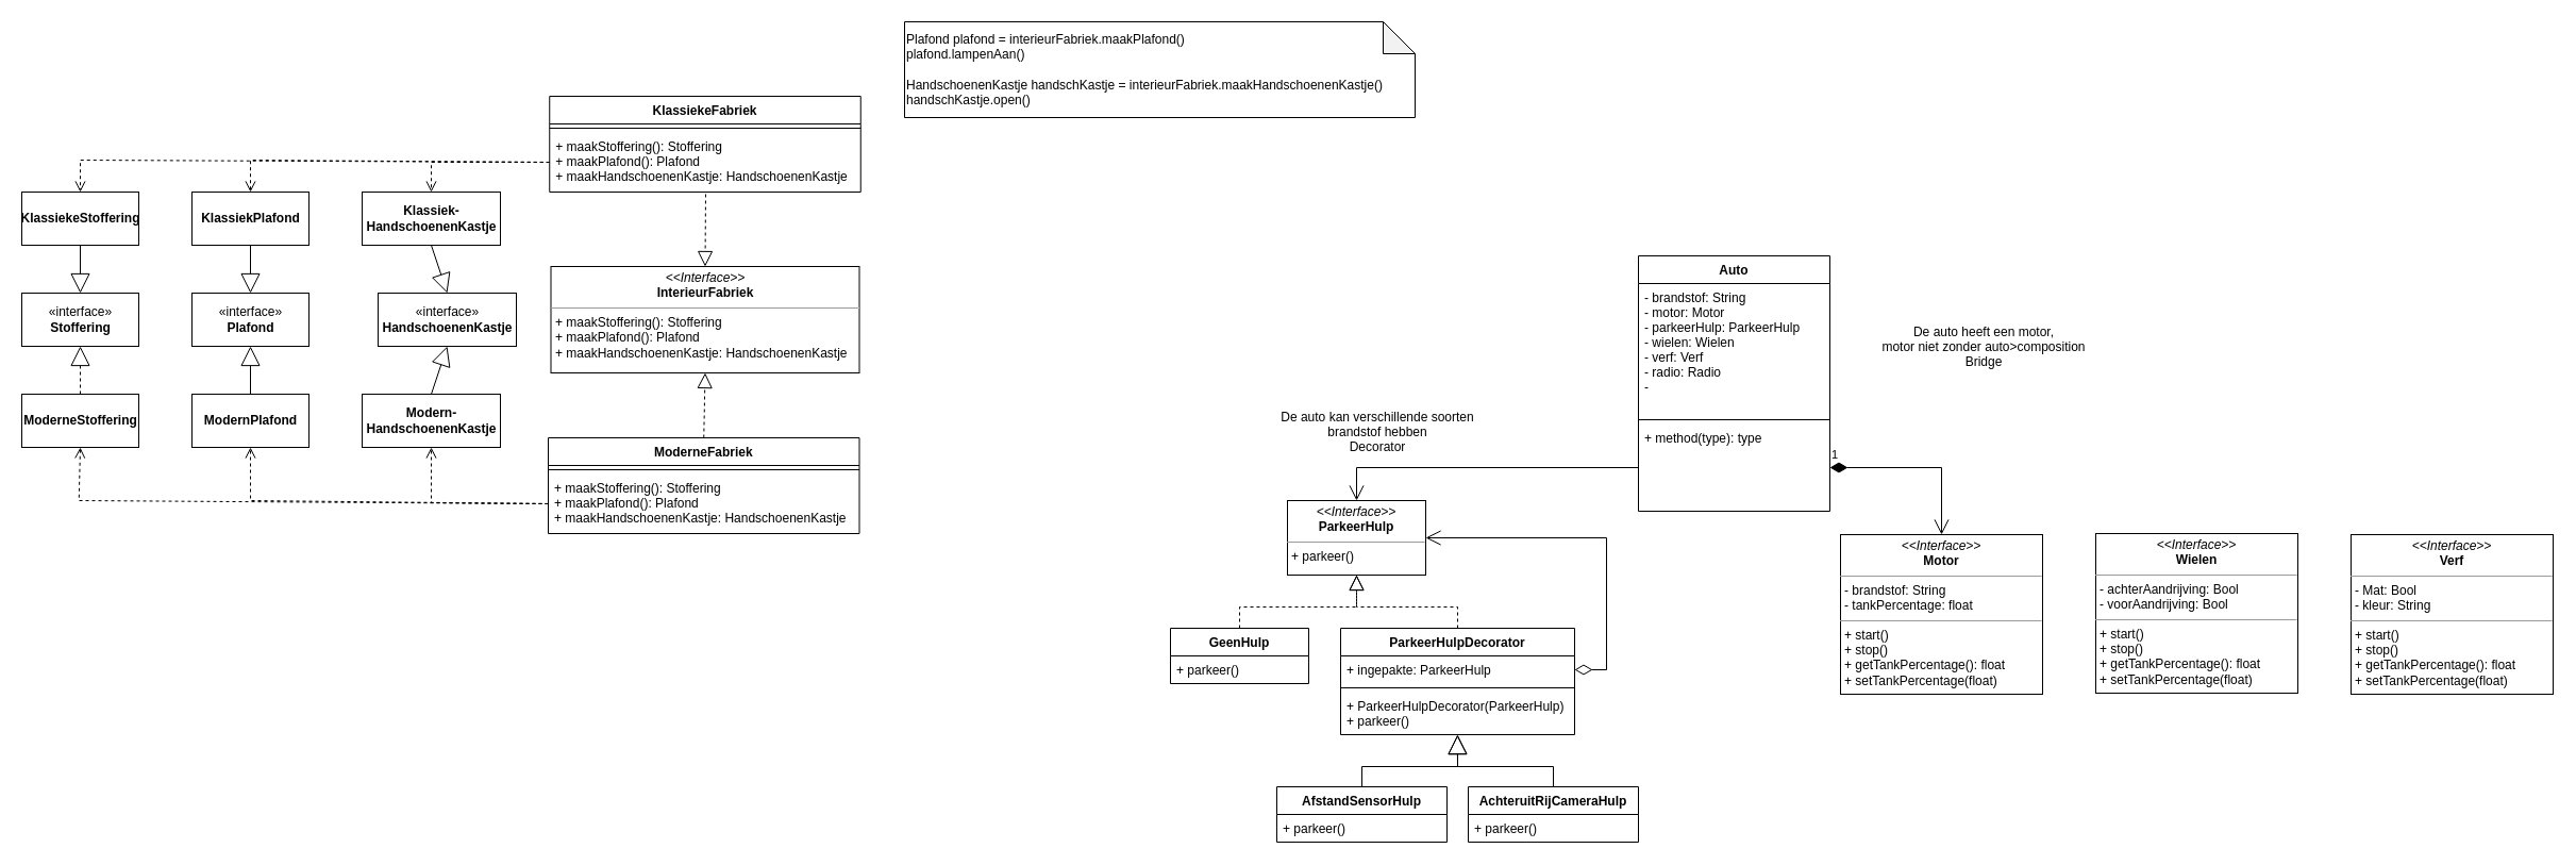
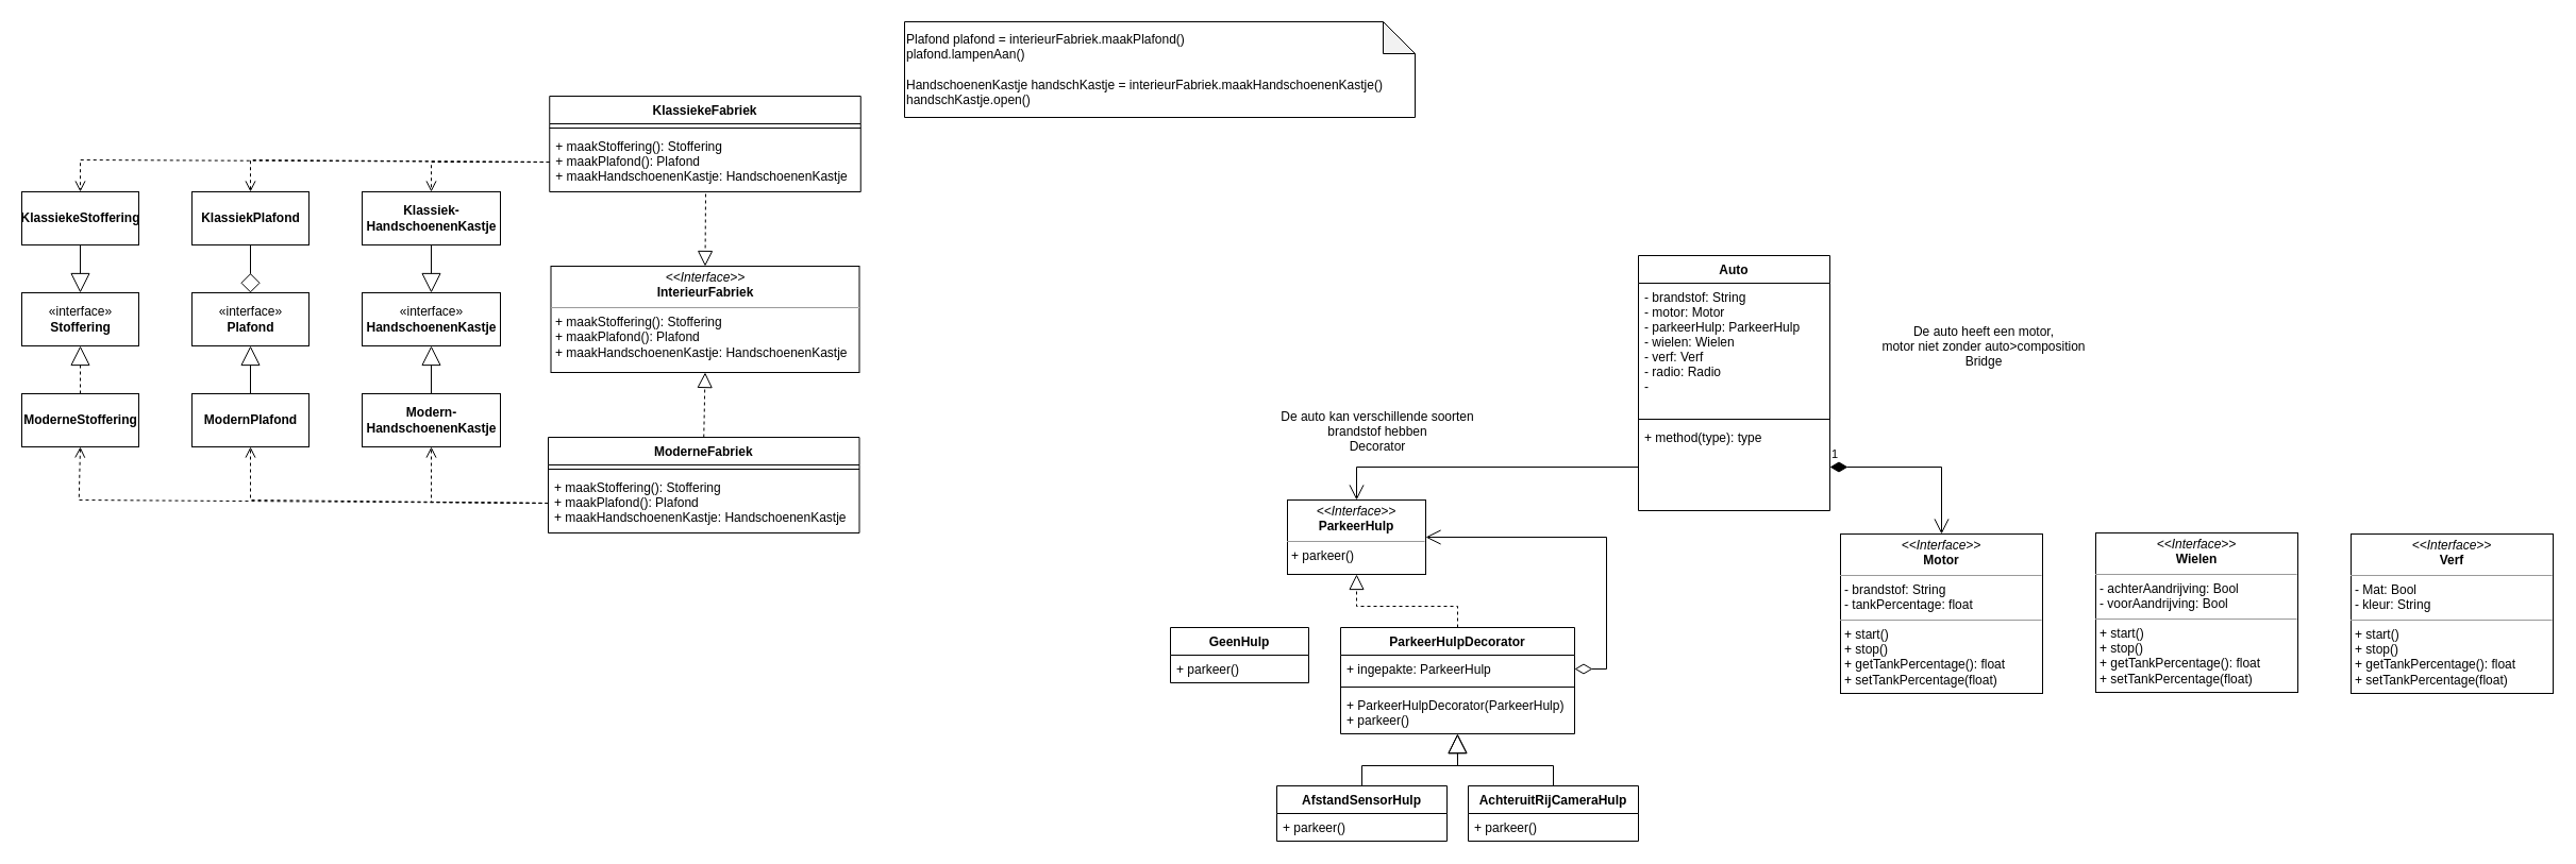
- <mxCell id="55" value="&lt;span style=&quot;color: rgba(0, 0, 0, 0); font-family: monospace; font-size: 0px; text-align: start; background-color: rgb(248, 249, 250);&quot;&gt;%3CmxGraphModel%3E%3Croot%3E%3CmxCell%20id%3D%220%22%2F%3E%3CmxCell%20id%3D%221%22%20parent%3D%220%22%2F%3E%3CmxCell%20id%3D%222%22%20value%3D%22%26lt%3Bb%26gt%3BModern-%26lt%3Bbr%26gt%3BHandschoenenKastje%26lt%3B%2Fb%26gt%3B%22%20style%3D%22html%3D1%3B%22%20vertex%3D%221%22%20parent%3D%221%22%3E%3CmxGeometry%20x%3D%22-870%22%20y%3D%22330%22%20width%3D%22130%22%20height%3D%2250%22%20as%3D%22geometry%22%2F%3E%3C%2FmxCell%3E%3CmxCell%20id%3D%223%22%20value%3D%22%26lt%3Bb%26gt%3BModernPlafond%26lt%3B%2Fb%26gt%3B%22%20style%3D%22html%3D1%3B%22%20vertex%3D%221%22%20parent%3D%221%22%3E%3CmxGeometry%20x%3D%22-1030%22%20y%3D%22330%22%20width%3D%22110%22%20height%3D%2250%22%20as%3D%22geometry%22%2F%3E%3C%2FmxCell%3E%3CmxCell%20id%3D%224%22%20value%3D%22%26lt%3Bb%26gt%3BModerneStoffering%26lt%3B%2Fb%26gt%3B%22%20style%3D%22html%3D1%3B%22%20vertex%3D%221%22%20parent%3D%221%22%3E%3CmxGeometry%20x%3D%22-1190%22%20y%3D%22330%22%20width%3D%22110%22%20height%3D%2250%22%20as%3D%22geometry%22%2F%3E%3C%2FmxCell%3E%3C%2Froot%3E%3C%2FmxGraphModel%3E&lt;/span&gt;" style="endArrow=block;endSize=16;endFill=0;html=1;rounded=0;sourcePerimeterSpacing=0;targetPerimeterSpacing=0;strokeColor=default;strokeWidth=1;jumpSize=6;exitX=0.5;exitY=1;exitDx=0;exitDy=0;entryX=0.5;entryY=0;entryDx=0;entryDy=0;" edge="1" parent="1" source="52" target="39"><mxGeometry width="160" relative="1" as="geometry"><mxPoint x="85" y="240" as="sourcePoint" /><mxPoint x="85" y="285" as="targetPoint" /></mxGeometry></mxCell>
+ <mxCell id="55" value="&lt;span style=&quot;color: rgba(0, 0, 0, 0); font-family: monospace; font-size: 0px; text-align: start; background-color: rgb(248, 249, 250);&quot;&gt;%3CmxGraphModel%3E%3Croot%3E%3CmxCell%20id%3D%220%22%2F%3E%3CmxCell%20id%3D%221%22%20parent%3D%220%22%2F%3E%3CmxCell%20id%3D%222%22%20value%3D%22%26lt%3Bb%26gt%3BModern-%26lt%3Bbr%26gt%3BHandschoenenKastje%26lt%3B%2Fb%26gt%3B%22%20style%3D%22html%3D1%3B%22%20vertex%3D%221%22%20parent%3D%221%22%3E%3CmxGeometry%20x%3D%22-870%22%20y%3D%22330%22%20width%3D%22130%22%20height%3D%2250%22%20as%3D%22geometry%22%2F%3E%3C%2FmxCell%3E%3CmxCell%20id%3D%223%22%20value%3D%22%26lt%3Bb%26gt%3BModernPlafond%26lt%3B%2Fb%26gt%3B%22%20style%3D%22html%3D1%3B%22%20vertex%3D%221%22%20parent%3D%221%22%3E%3CmxGeometry%20x%3D%22-1030%22%20y%3D%22330%22%20width%3D%22110%22%20height%3D%2250%22%20as%3D%22geometry%22%2F%3E%3C%2FmxCell%3E%3CmxCell%20id%3D%224%22%20value%3D%22%26lt%3Bb%26gt%3BModerneStoffering%26lt%3B%2Fb%26gt%3B%22%20style%3D%22html%3D1%3B%22%20vertex%3D%221%22%20parent%3D%221%22%3E%3CmxGeometry%20x%3D%22-1190%22%20y%3D%22330%22%20width%3D%22110%22%20height%3D%2250%22%20as%3D%22geometry%22%2F%3E%3C%2FmxCell%3E%3C%2Froot%3E%3C%2FmxGraphModel%3E&lt;/span&gt;" style="endArrow=diamond;endSize=16;endFill=0;html=1;rounded=0;sourcePerimeterSpacing=0;targetPerimeterSpacing=0;strokeColor=default;strokeWidth=1;jumpSize=6;exitX=0.5;exitY=1;exitDx=0;exitDy=0;entryX=0.5;entryY=0;entryDx=0;entryDy=0;" edge="1" parent="1" source="52" target="39"><mxGeometry width="160" relative="1" as="geometry"><mxPoint x="85" y="240" as="sourcePoint" /><mxPoint x="85" y="285" as="targetPoint" /></mxGeometry></mxCell>
- <mxCell id="41" value="«interface»&lt;br&gt;&lt;b&gt;HandschoenenKastje&lt;/b&gt;" style="html=1;" vertex="1" parent="1"><mxGeometry x="355" y="275" width="130" height="50" as="geometry" /></mxCell>
+ <mxCell id="41" value="«interface»&lt;br&gt;&lt;b&gt;HandschoenenKastje&lt;/b&gt;" style="html=1;" vertex="1" parent="1"><mxGeometry x="340" y="275" width="130" height="50" as="geometry" /></mxCell>
- <mxCell id="17" value="" style="endArrow=block;dashed=1;endFill=0;endSize=12;html=1;rounded=0;entryX=0.5;entryY=1;entryDx=0;entryDy=0;exitX=0.5;exitY=0;exitDx=0;exitDy=0;" edge="1" parent="1" source="10" target="8"><mxGeometry width="160" relative="1" as="geometry"><mxPoint x="1420" y="620" as="sourcePoint" /><mxPoint x="1580" y="620" as="targetPoint" /><Array as="points"><mxPoint x="1165" y="570" /><mxPoint x="1275" y="570" /></Array></mxGeometry></mxCell>
